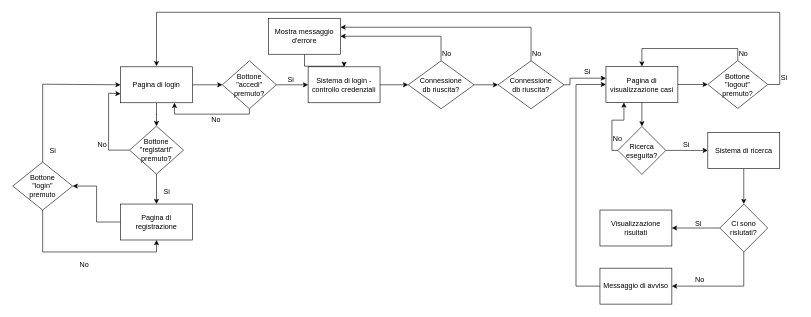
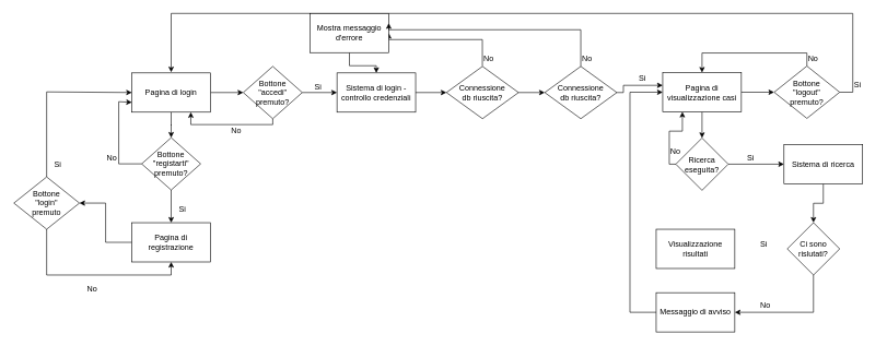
- <mxCell id="45" value="Mostra messaggio d'errore" style="rounded=0;whiteSpace=wrap;html=1;" vertex="1" parent="1"><mxGeometry x="447" y="30" width="120" height="60" as="geometry" /></mxCell>
+ <mxCell id="45" value="Mostra messaggio d'errore" style="rounded=0;whiteSpace=wrap;html=1;" vertex="1" parent="1"><mxGeometry x="472" y="20" width="120" height="60" as="geometry" /></mxCell>
- <mxCell id="22" value="Sistema di ricerca" style="rounded=0;whiteSpace=wrap;html=1;" vertex="1" parent="1"><mxGeometry x="1180" y="220.5" width="120" height="60" as="geometry" /></mxCell>
+ <mxCell id="22" value="Sistema di ricerca" style="rounded=0;whiteSpace=wrap;html=1;" vertex="1" parent="1"><mxGeometry x="1195" y="220.5" width="120" height="60" as="geometry" /></mxCell>
- <mxCell id="50" style="edgeStyle=orthogonalEdgeStyle;rounded=0;orthogonalLoop=1;jettySize=auto;html=1;" edge="1" parent="1" source="52" target="53"><mxGeometry relative="1" as="geometry"><mxPoint x="1050" y="380" as="targetPoint" /></mxGeometry></mxCell>
